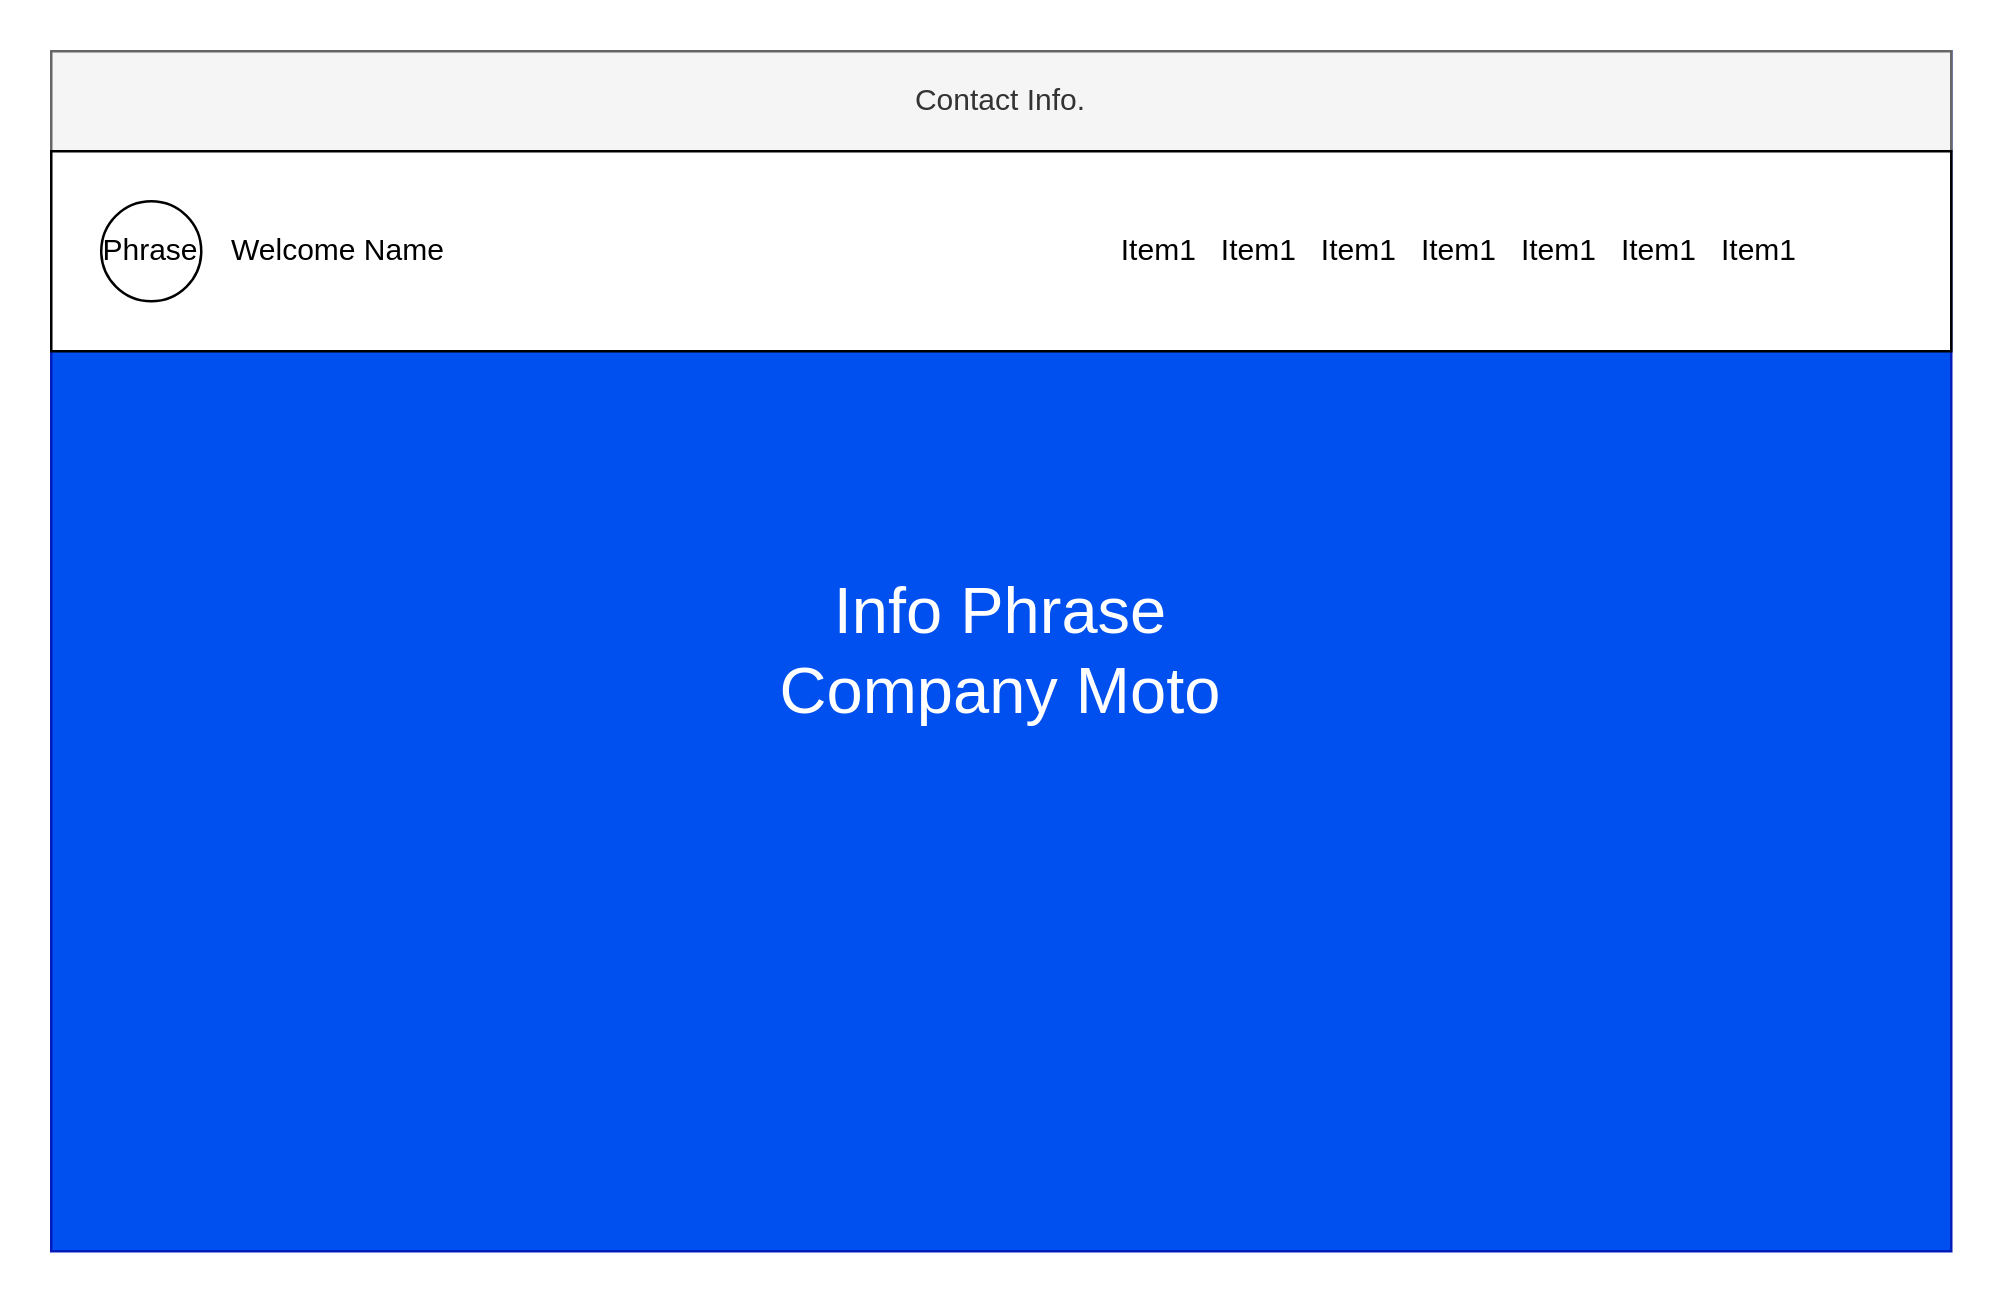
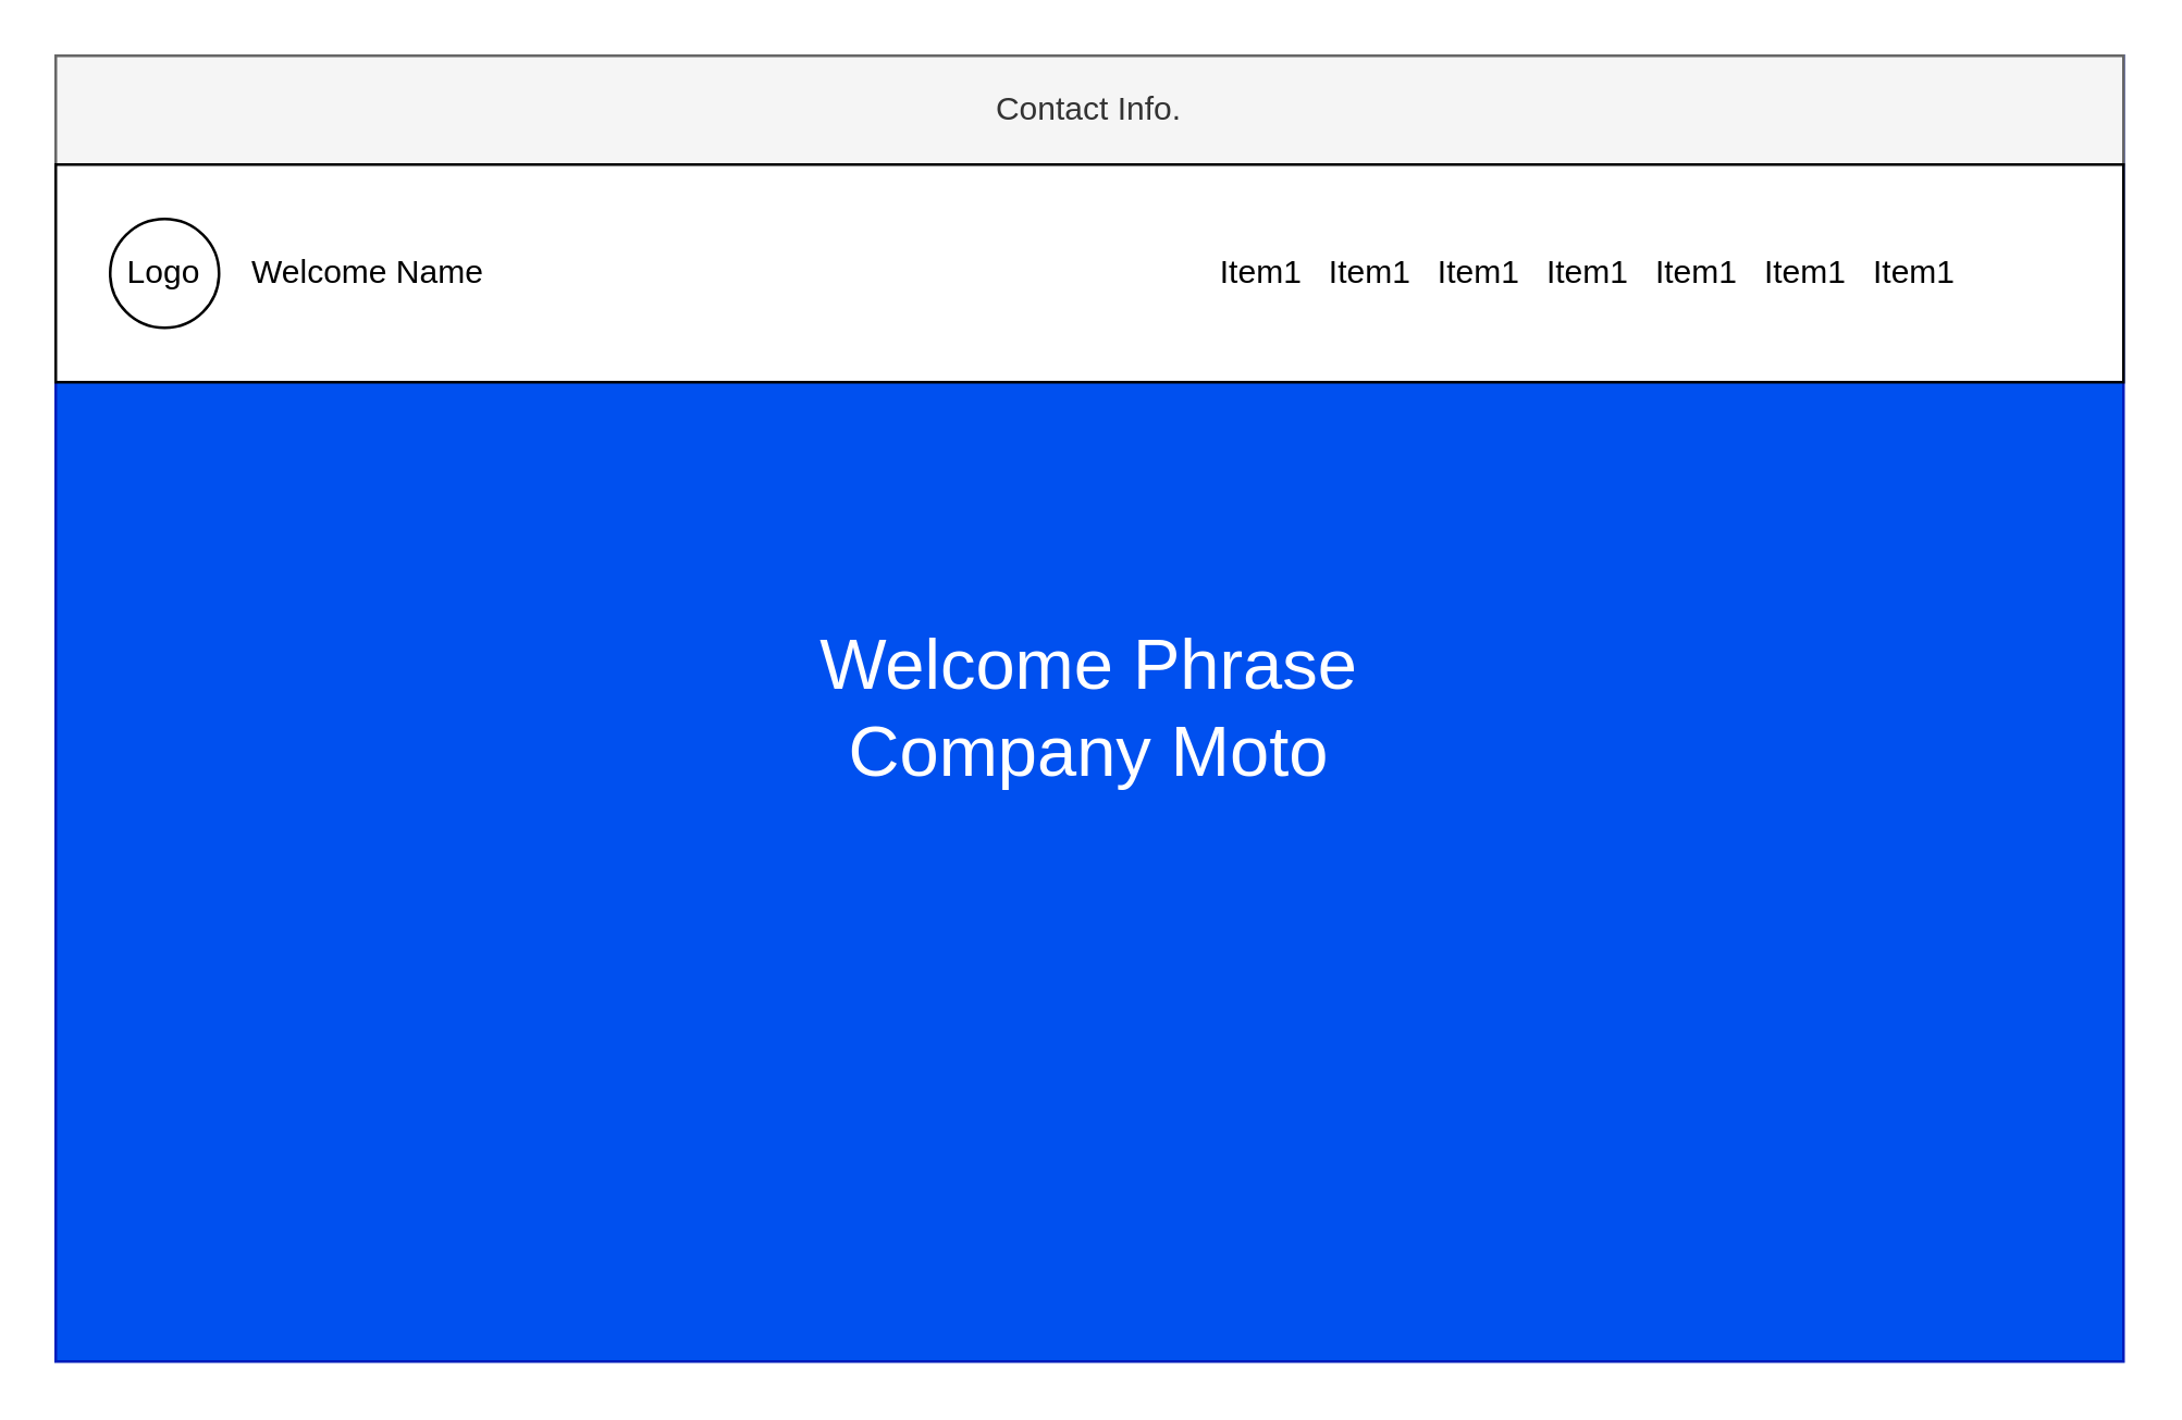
- <mxCell id="5" value="Phrase" style="ellipse;whiteSpace=wrap;html=1;aspect=fixed;" vertex="1" parent="1"><mxGeometry x="40" y="80" width="40" height="40" as="geometry" /></mxCell>
+ <mxCell id="5" value="Logo" style="ellipse;whiteSpace=wrap;html=1;aspect=fixed;" vertex="1" parent="1"><mxGeometry x="40" y="80" width="40" height="40" as="geometry" /></mxCell>
- <mxCell id="2" value="&lt;font style=&quot;font-size: 26px;&quot;&gt;Info Phrase&lt;/font&gt;&lt;div&gt;&lt;font style=&quot;font-size: 26px;&quot;&gt;Company Moto&lt;/font&gt;&lt;/div&gt;" style="rounded=0;whiteSpace=wrap;html=1;fillColor=#0050ef;fontColor=#ffffff;strokeColor=#001DBC;" vertex="1" parent="1"><mxGeometry x="20" y="20" width="760" height="480" as="geometry" /></mxCell>
+ <mxCell id="2" value="&lt;font style=&quot;font-size: 26px;&quot;&gt;Welcome Phrase&lt;/font&gt;&lt;div&gt;&lt;font style=&quot;font-size: 26px;&quot;&gt;Company Moto&lt;/font&gt;&lt;/div&gt;" style="rounded=0;whiteSpace=wrap;html=1;fillColor=#0050ef;fontColor=#ffffff;strokeColor=#001DBC;" vertex="1" parent="1"><mxGeometry x="20" y="20" width="760" height="480" as="geometry" /></mxCell>
